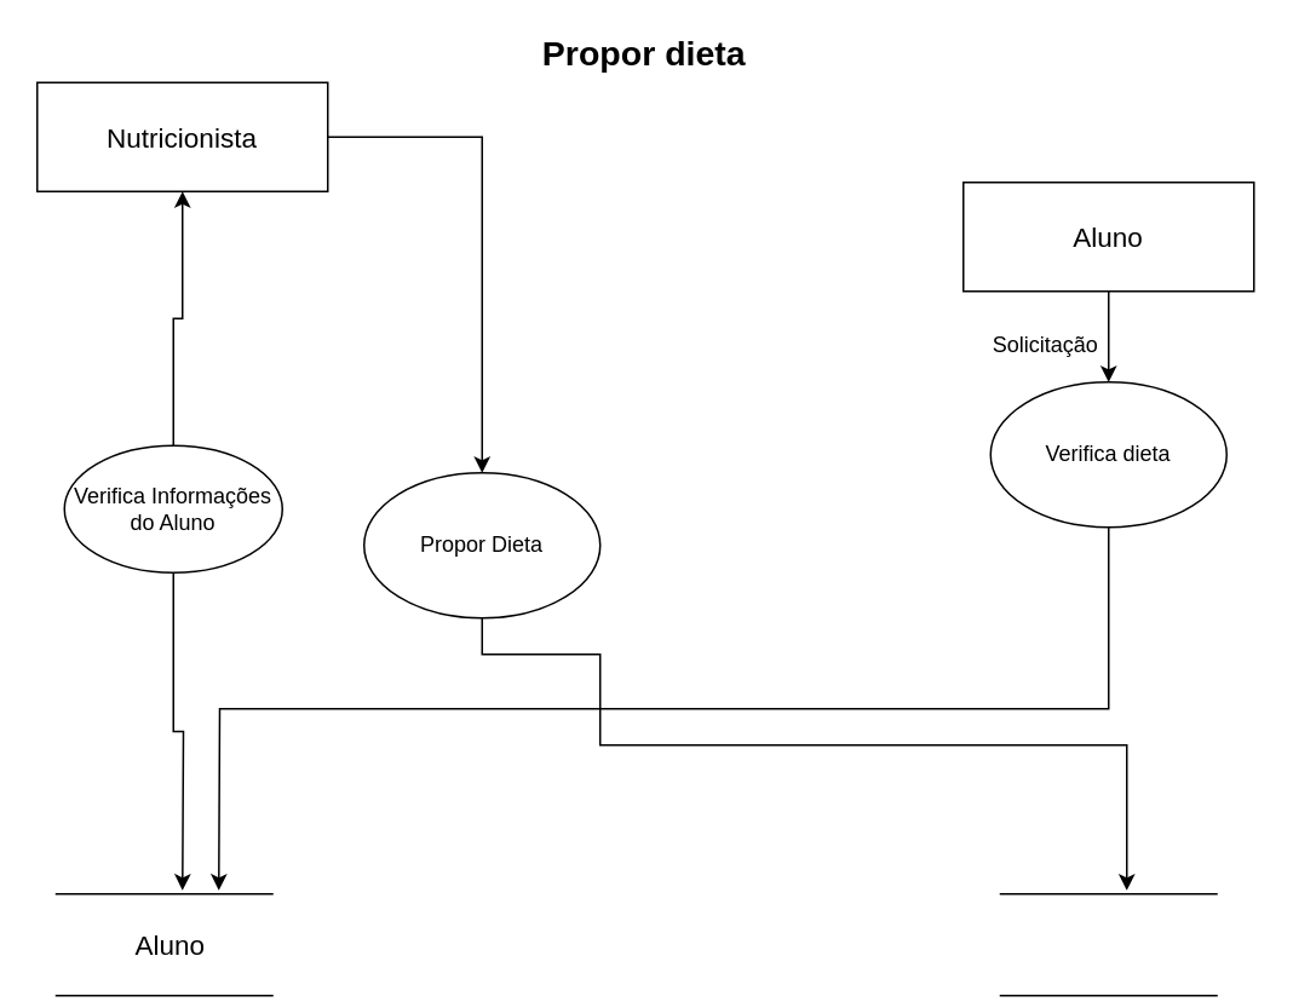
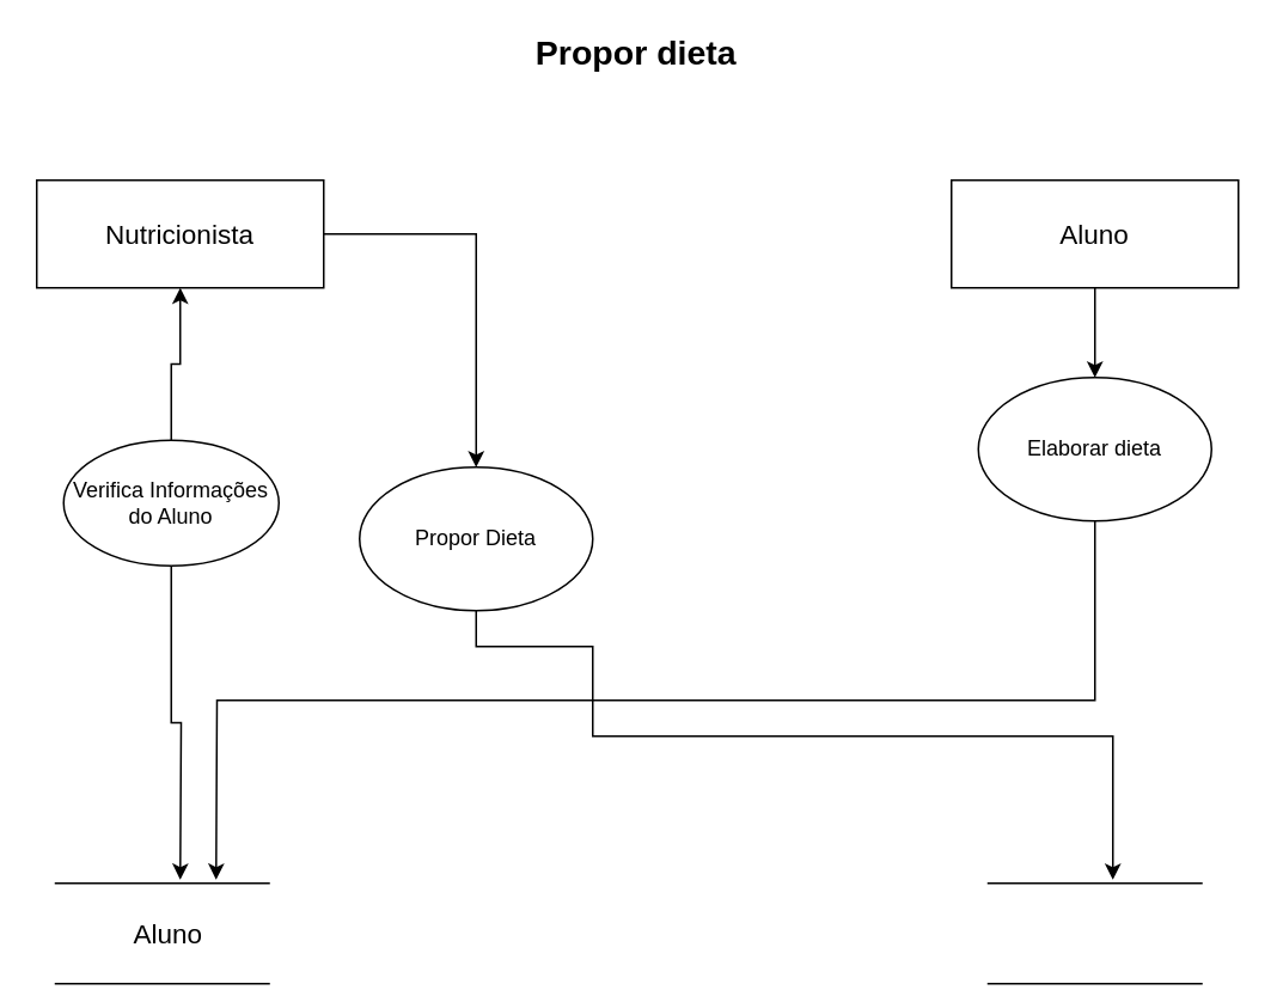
- <mxCell id="5" value="&lt;font style=&quot;font-size: 15px&quot;&gt;Nutricionista&lt;/font&gt;" style="rounded=0;whiteSpace=wrap;html=1;" vertex="1" parent="1"><mxGeometry x="20" y="45" width="160" height="60" as="geometry" /></mxCell>
+ <mxCell id="5" value="&lt;font style=&quot;font-size: 15px&quot;&gt;Nutricionista&lt;/font&gt;" style="rounded=0;whiteSpace=wrap;html=1;" vertex="1" parent="1"><mxGeometry x="20" y="100" width="160" height="60" as="geometry" /></mxCell>
- <mxCell id="14" value="Solicitação" style="text;html=1;align=center;verticalAlign=middle;resizable=0;points=[];autosize=1;" vertex="1" parent="1"><mxGeometry x="540" y="180" width="70" height="20" as="geometry" /></mxCell>
- <mxCell id="13" value="Verifica dieta" style="ellipse;whiteSpace=wrap;html=1;" vertex="1" parent="1"><mxGeometry x="545" y="210" width="130" height="80" as="geometry" /></mxCell>
+ <mxCell id="13" value="Elaborar dieta" style="ellipse;whiteSpace=wrap;html=1;" vertex="1" parent="1"><mxGeometry x="545" y="210" width="130" height="80" as="geometry" /></mxCell>
